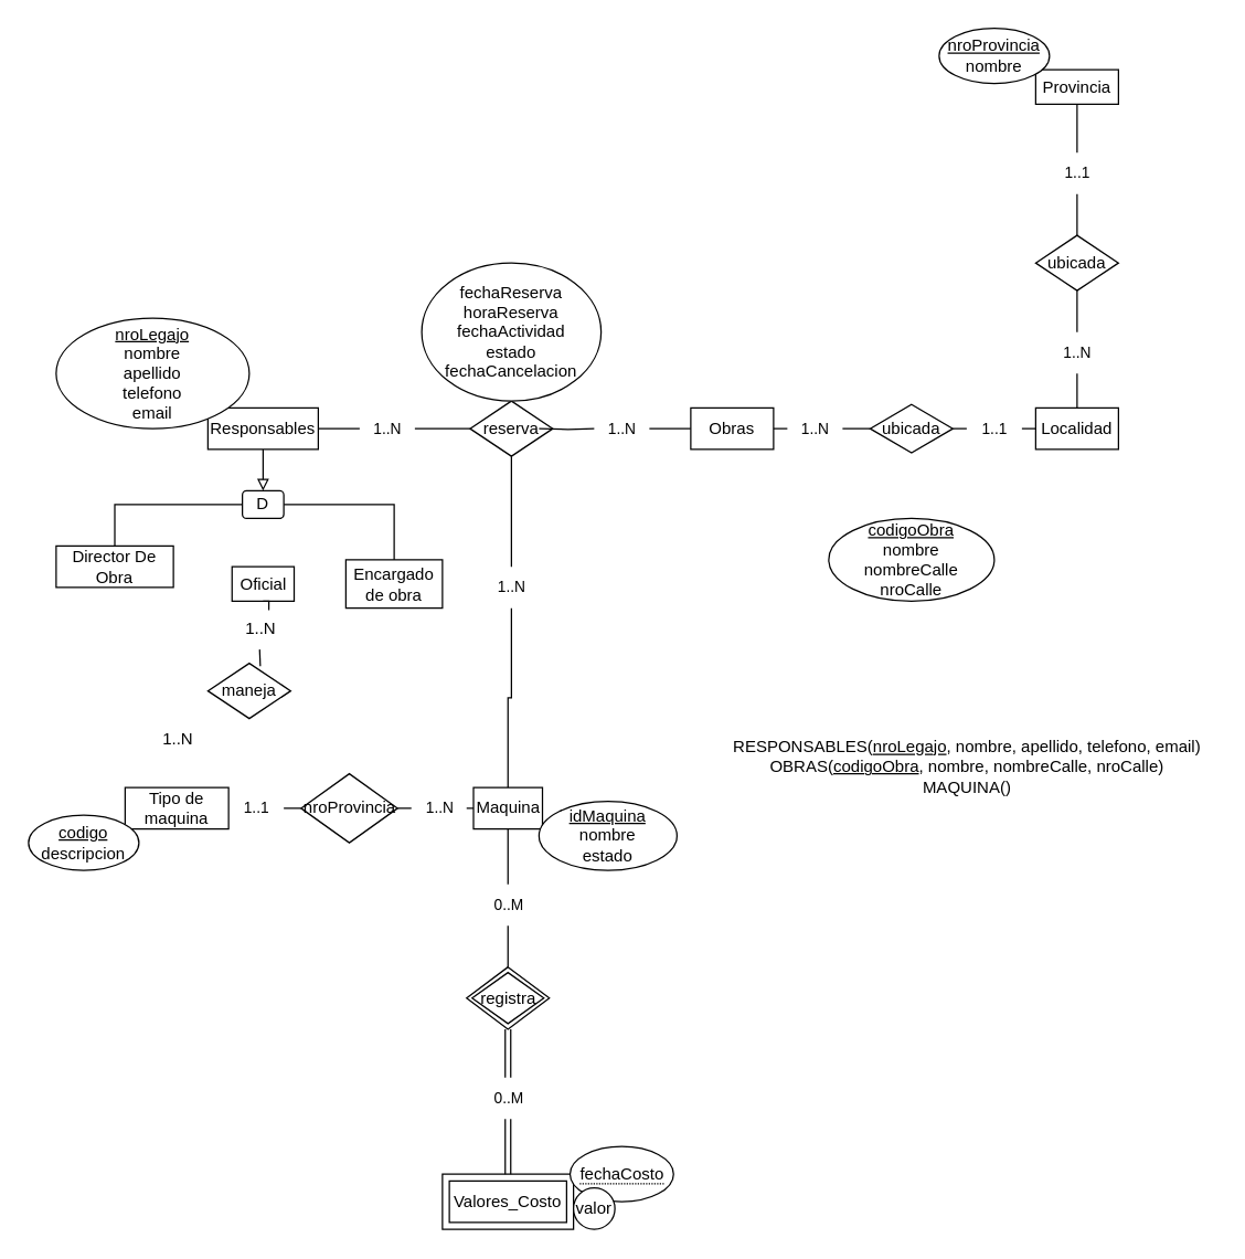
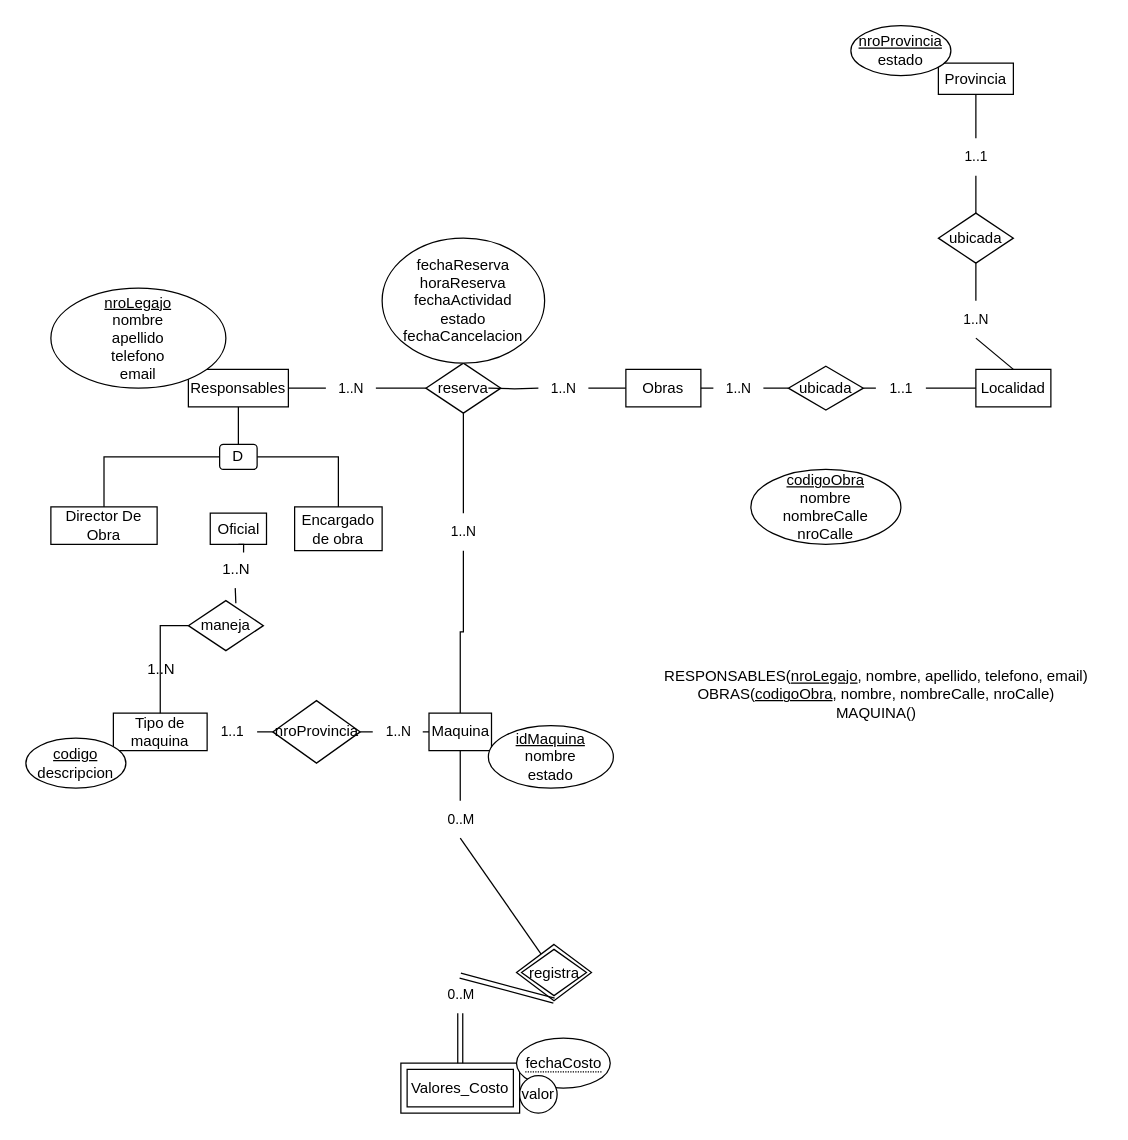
- <mxCell id="61" value="&lt;u&gt;nroProvincia&lt;/u&gt;&lt;br&gt;nombre" style="ellipse;whiteSpace=wrap;html=1;align=center;" vertex="1" parent="1"><mxGeometry x="680" y="20" width="80" height="40" as="geometry" /></mxCell>
+ <mxCell id="61" value="&lt;u&gt;nroProvincia&lt;/u&gt;&lt;br&gt;estado" style="ellipse;whiteSpace=wrap;html=1;align=center;" vertex="1" parent="1"><mxGeometry x="680" y="20" width="80" height="40" as="geometry" /></mxCell>
- <mxCell id="17" value="Localidad" style="whiteSpace=wrap;html=1;align=center;" parent="1" vertex="1"><mxGeometry x="750" y="295" width="60" height="30" as="geometry" /></mxCell>
+ <mxCell id="17" value="Localidad" style="whiteSpace=wrap;html=1;align=center;" parent="1" vertex="1"><mxGeometry x="780" y="295" width="60" height="30" as="geometry" /></mxCell>
- <mxCell id="3" style="edgeStyle=orthogonalEdgeStyle;rounded=0;orthogonalLoop=1;jettySize=auto;html=1;exitX=0.5;exitY=1;exitDx=0;exitDy=0;entryX=0.5;entryY=0;entryDx=0;entryDy=0;endArrow=block;endFill=0;" parent="1" source="4" target="8" edge="1"><mxGeometry relative="1" as="geometry" /></mxCell>
+ <mxCell id="3" style="edgeStyle=orthogonalEdgeStyle;rounded=0;orthogonalLoop=1;jettySize=auto;html=1;exitX=0.5;exitY=1;exitDx=0;exitDy=0;entryX=0.5;entryY=0;entryDx=0;entryDy=0;endArrow=none;endFill=0;" parent="1" source="4" target="8" edge="1"><mxGeometry relative="1" as="geometry" /></mxCell>
- <mxCell id="9" value="Director De Obra" style="whiteSpace=wrap;html=1;align=center;" parent="1" vertex="1"><mxGeometry x="40" y="395" width="85" height="30" as="geometry" /></mxCell>
+ <mxCell id="9" value="Director De Obra" style="whiteSpace=wrap;html=1;align=center;" parent="1" vertex="1"><mxGeometry x="40" y="405" width="85" height="30" as="geometry" /></mxCell>
- <mxCell id="11" value="Encargado de obra" style="whiteSpace=wrap;html=1;align=center;" parent="1" vertex="1"><mxGeometry x="250" y="405" width="70" height="35" as="geometry" /></mxCell>
+ <mxCell id="11" value="Encargado de obra" style="whiteSpace=wrap;html=1;align=center;" parent="1" vertex="1"><mxGeometry x="235" y="405" width="70" height="35" as="geometry" /></mxCell>
+ <mxCell id="55" style="edgeStyle=orthogonalEdgeStyle;rounded=0;orthogonalLoop=1;jettySize=auto;html=1;exitX=0;exitY=0.5;exitDx=0;exitDy=0;endArrow=none;endFill=0;" edge="1" parent="1" source="56" target="24"><mxGeometry relative="1" as="geometry" /></mxCell>
- <mxCell id="30" value="registra" style="shape=rhombus;double=1;perimeter=rhombusPerimeter;whiteSpace=wrap;html=1;align=center;" parent="1" vertex="1"><mxGeometry x="337.5" y="700" width="60" height="45" as="geometry" /></mxCell>
+ <mxCell id="30" value="registra" style="shape=rhombus;double=1;perimeter=rhombusPerimeter;whiteSpace=wrap;html=1;align=center;" parent="1" vertex="1"><mxGeometry x="412.5" y="755" width="60" height="45" as="geometry" /></mxCell>
